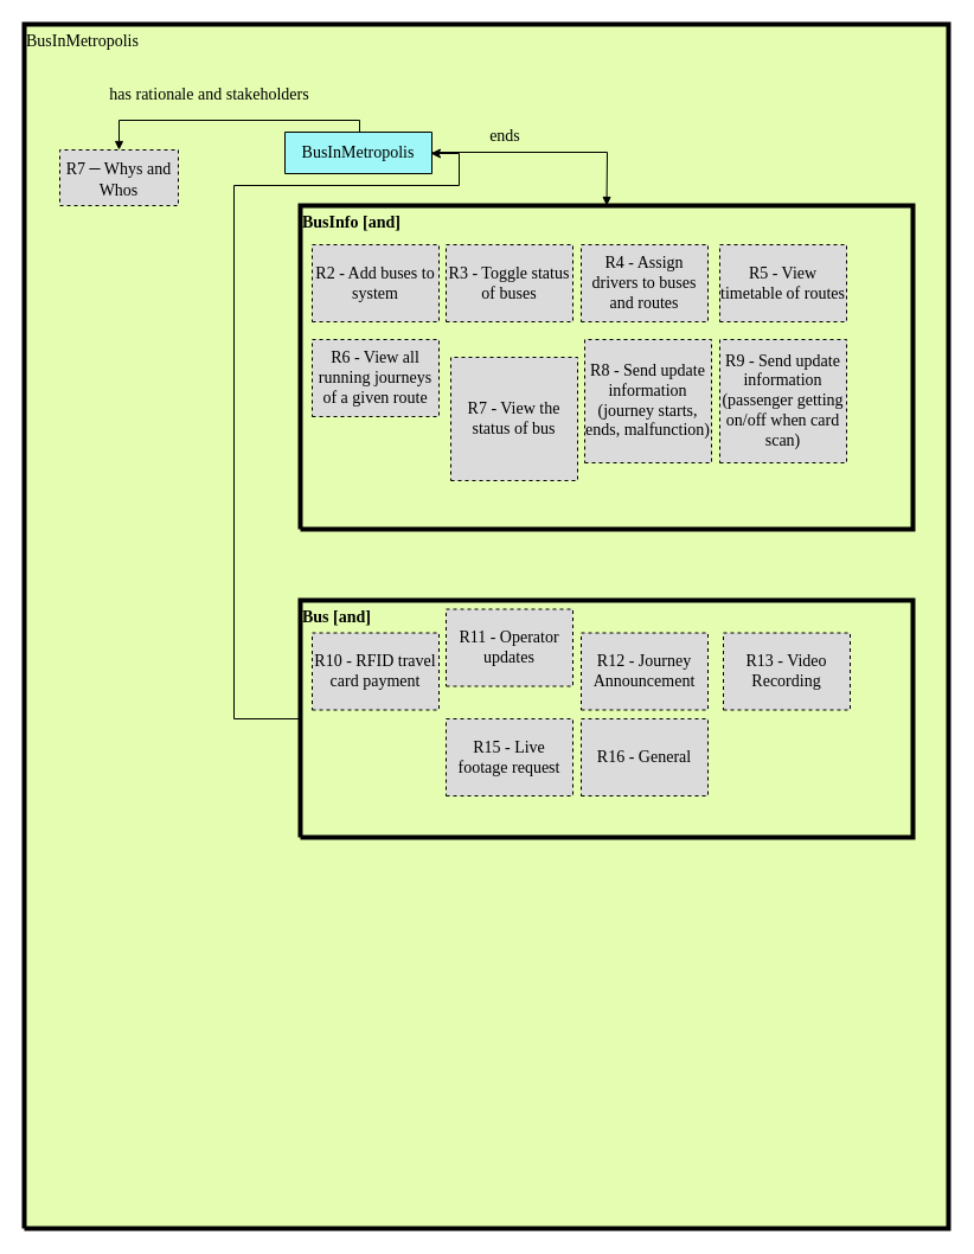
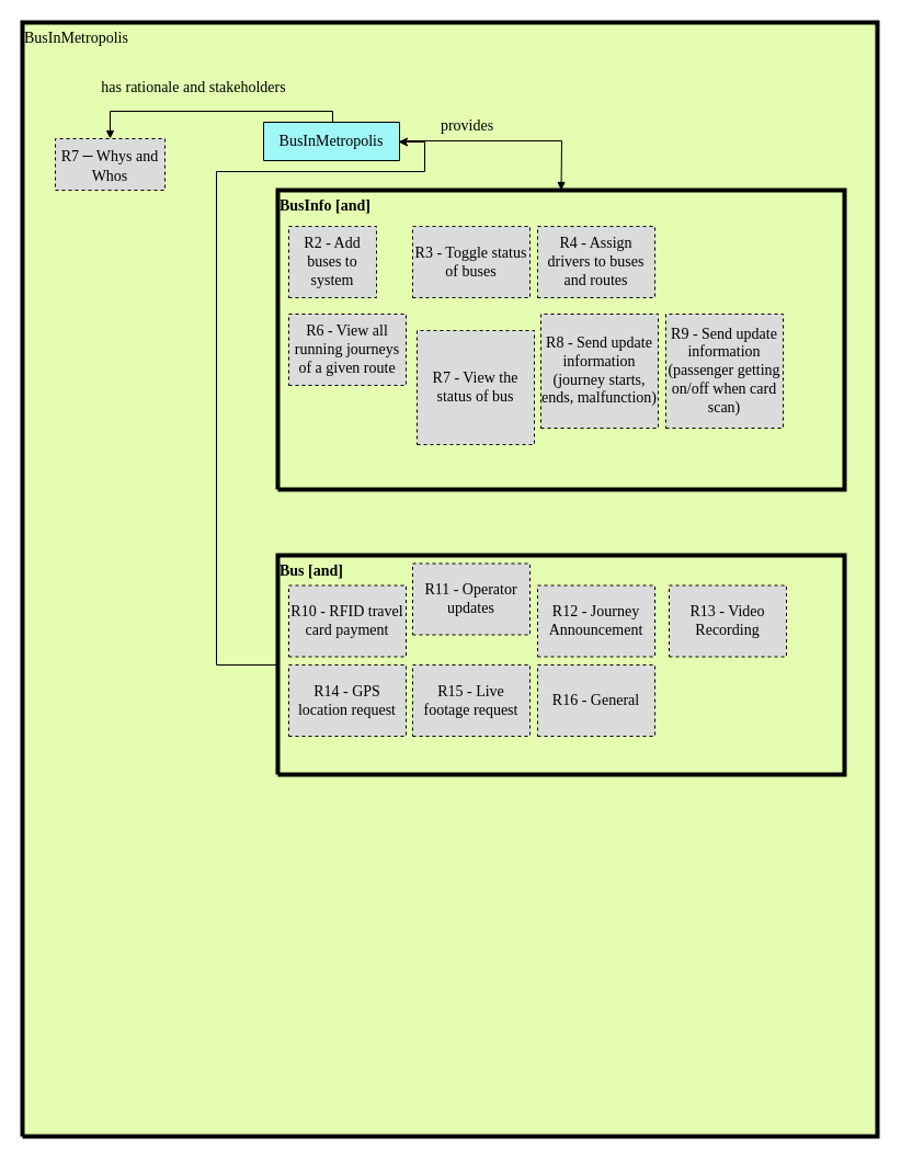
- <mxCell id="5" value="&lt;font style=&quot;font-size:14px;font-family:Lucida Sans;color:#000000;direction:ltr;letter-spacing:0px;line-height:120%;opacity:1&quot;&gt;ends&lt;br/&gt;&lt;/font&gt;" style="verticalAlign=middle;align=center;vsdxID=10;fillColor=none;gradientColor=none;shape=stencil(nZBLDoAgDERP0z3SIyjew0SURgSD+Lu9kMZoXLhwN9O+tukAlrNpJg1SzDH4QW/URgNYgZTkjA4UkwJUgGXng+6DX1zLfmoymdXo17xh5zmRJ6Q42BWCfc2oJfdAr+Yv+AP9Cb7OJ3H/2JG1HNGz/84klThPVCc=);strokeColor=none;labelBackgroundColor=none;rounded=0;html=1;whiteSpace=wrap;" parent="1" vertex="1"><mxGeometry x="376" y="106" width="100" height="17" as="geometry" /></mxCell>
+ <mxCell id="5" value="&lt;font style=&quot;font-size:14px;font-family:Lucida Sans;color:#000000;direction:ltr;letter-spacing:0px;line-height:120%;opacity:1&quot;&gt;provides&lt;br/&gt;&lt;/font&gt;" style="verticalAlign=middle;align=center;vsdxID=10;fillColor=none;gradientColor=none;shape=stencil(nZBLDoAgDERP0z3SIyjew0SURgSD+Lu9kMZoXLhwN9O+tukAlrNpJg1SzDH4QW/URgNYgZTkjA4UkwJUgGXng+6DX1zLfmoymdXo17xh5zmRJ6Q42BWCfc2oJfdAr+Yv+AP9Cb7OJ3H/2JG1HNGz/84klThPVCc=);strokeColor=none;labelBackgroundColor=none;rounded=0;html=1;whiteSpace=wrap;" parent="1" vertex="1"><mxGeometry x="376" y="106" width="100" height="17" as="geometry" /></mxCell>
- <mxCell id="19" value="&lt;font style=&quot;font-size: 14px ; font-family: &amp;#34;lucida sans&amp;#34; ; color: #000000 ; direction: ltr ; letter-spacing: 0px ; line-height: 120% ; opacity: 1&quot;&gt;R2 - Add buses to system&lt;br&gt;&lt;/font&gt;" style="verticalAlign=middle;align=center;vsdxID=7;fillColor=#dbdbdb;gradientColor=none;shape=stencil(nZBLDoAgDERP0z3SIyjew0SURgSD+Lu9kMZoXLhwN9O+tukAlrNpJg1SzDH4QW/URgNYgZTkjA4UkwJUgGXng+6DX1zLfmoymdXo17xh5zmRJ6Q42BWCfc2oJfdAr+Yv+AP9Cb7OJ3H/2JG1HNGz/84klThPVCc=);dashed=1;strokeColor=#000000;labelBackgroundColor=none;rounded=0;html=1;whiteSpace=wrap;" parent="1" vertex="1"><mxGeometry x="263" y="206" width="107" height="65" as="geometry" /></mxCell>
+ <mxCell id="19" value="&lt;font style=&quot;font-size: 14px ; font-family: &amp;#34;lucida sans&amp;#34; ; color: #000000 ; direction: ltr ; letter-spacing: 0px ; line-height: 120% ; opacity: 1&quot;&gt;R2 - Add buses to system&lt;br&gt;&lt;/font&gt;" style="verticalAlign=middle;align=center;vsdxID=7;fillColor=#dbdbdb;gradientColor=none;shape=stencil(nZBLDoAgDERP0z3SIyjew0SURgSD+Lu9kMZoXLhwN9O+tukAlrNpJg1SzDH4QW/URgNYgZTkjA4UkwJUgGXng+6DX1zLfmoymdXo17xh5zmRJ6Q42BWCfc2oJfdAr+Yv+AP9Cb7OJ3H/2JG1HNGz/84klThPVCc=);dashed=1;strokeColor=#000000;labelBackgroundColor=none;rounded=0;html=1;whiteSpace=wrap;" parent="1" vertex="1"><mxGeometry x="263" y="206" width="80" height="65" as="geometry" /></mxCell>
- <mxCell id="22" value="&lt;font style=&quot;font-size: 14px ; font-family: &amp;#34;lucida sans&amp;#34; ; color: #000000 ; direction: ltr ; letter-spacing: 0px ; line-height: 120% ; opacity: 1&quot;&gt;R5 - View timetable of routes&lt;br&gt;&lt;/font&gt;" style="verticalAlign=middle;align=center;vsdxID=7;fillColor=#dbdbdb;gradientColor=none;shape=stencil(nZBLDoAgDERP0z3SIyjew0SURgSD+Lu9kMZoXLhwN9O+tukAlrNpJg1SzDH4QW/URgNYgZTkjA4UkwJUgGXng+6DX1zLfmoymdXo17xh5zmRJ6Q42BWCfc2oJfdAr+Yv+AP9Cb7OJ3H/2JG1HNGz/84klThPVCc=);dashed=1;strokeColor=#000000;labelBackgroundColor=none;rounded=0;html=1;whiteSpace=wrap;" parent="1" vertex="1"><mxGeometry x="607" y="206" width="107" height="65" as="geometry" /></mxCell>
+ <mxCell id="17" value="&lt;font style=&quot;font-size: 14px ; font-family: &amp;#34;lucida sans&amp;#34; ; color: #000000 ; direction: ltr ; letter-spacing: 0px ; line-height: 120% ; opacity: 1&quot;&gt;R14 - GPS location request&lt;br&gt;&lt;/font&gt;" style="verticalAlign=middle;align=center;vsdxID=7;fillColor=#dbdbdb;gradientColor=none;shape=stencil(nZBLDoAgDERP0z3SIyjew0SURgSD+Lu9kMZoXLhwN9O+tukAlrNpJg1SzDH4QW/URgNYgZTkjA4UkwJUgGXng+6DX1zLfmoymdXo17xh5zmRJ6Q42BWCfc2oJfdAr+Yv+AP9Cb7OJ3H/2JG1HNGz/84klThPVCc=);dashed=1;strokeColor=#000000;labelBackgroundColor=none;rounded=0;html=1;whiteSpace=wrap;" parent="1" vertex="1"><mxGeometry x="263" y="606" width="107" height="65" as="geometry" /></mxCell>
